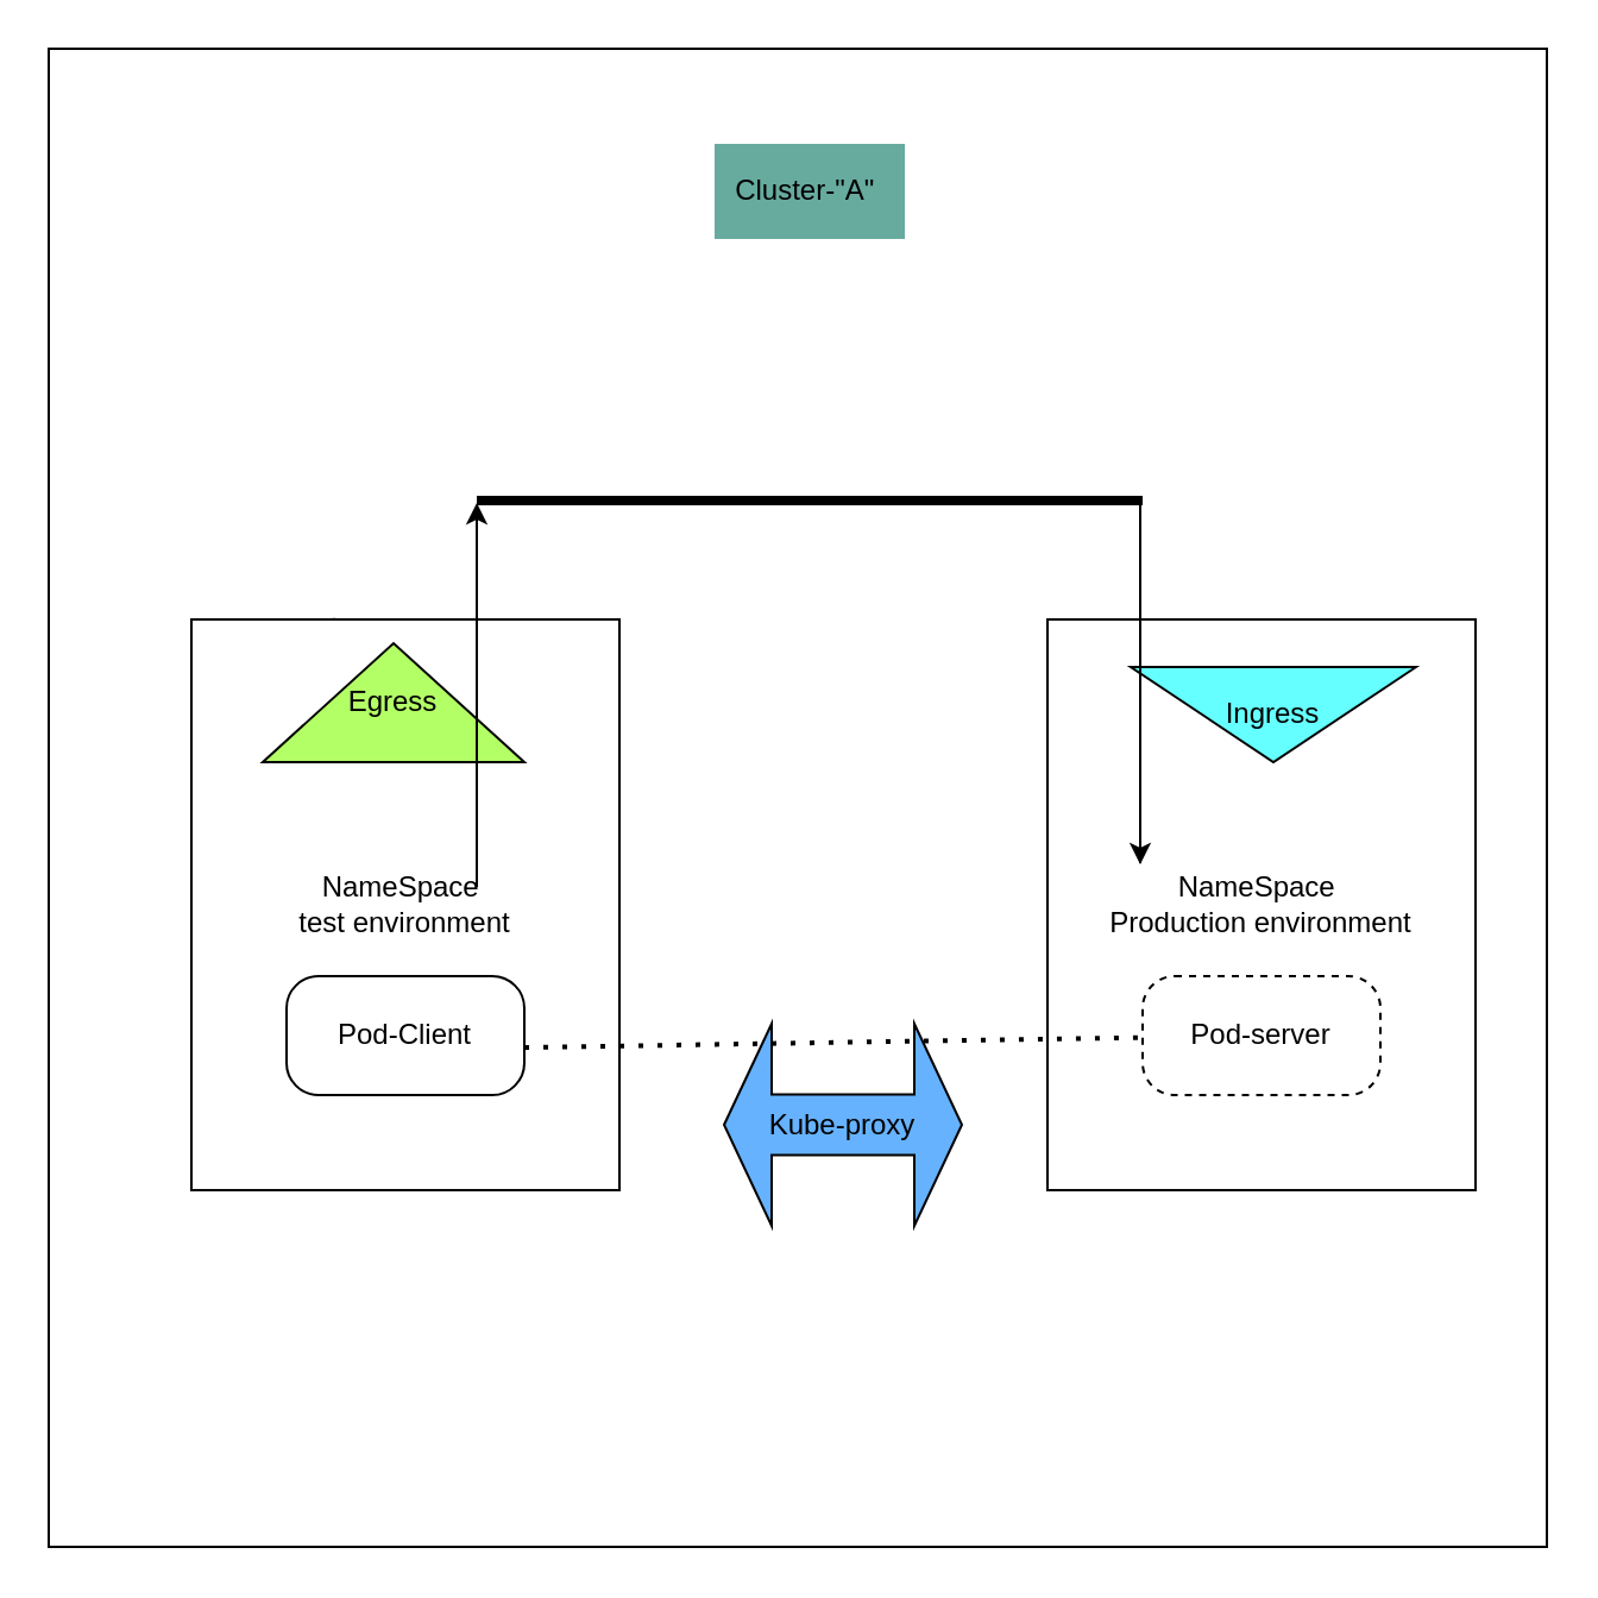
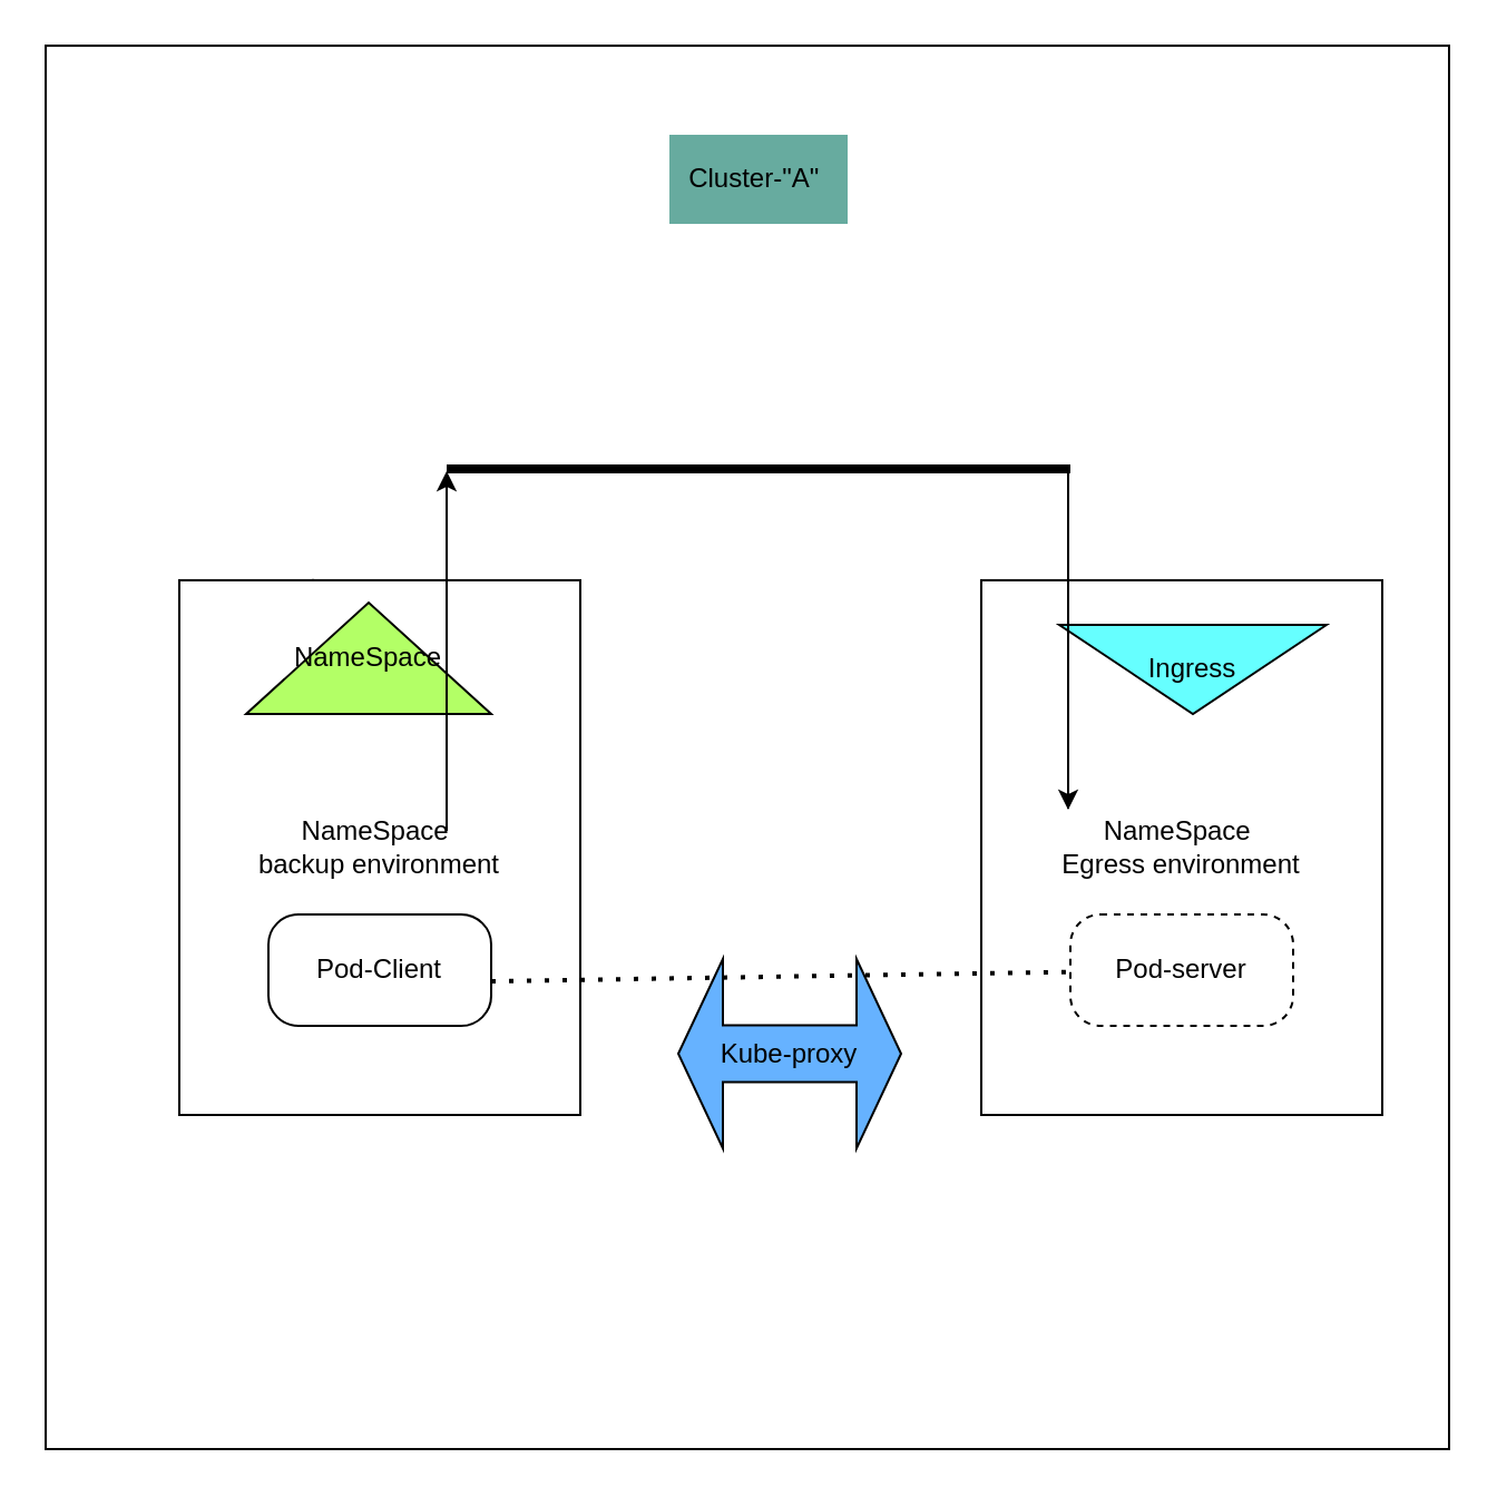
- <mxCell id="11" value="Egress" style="triangle;whiteSpace=wrap;html=1;direction=north;fillColor=#B3FF66;" vertex="1" parent="1"><mxGeometry x="110" y="270" width="110" height="50" as="geometry" /></mxCell>
+ <mxCell id="11" value="NameSpace" style="triangle;whiteSpace=wrap;html=1;direction=north;fillColor=#B3FF66;" vertex="1" parent="1"><mxGeometry x="110" y="270" width="110" height="50" as="geometry" /></mxCell>
- <mxCell id="5" value="NameSpace&amp;nbsp;&lt;br&gt;test environment" style="rounded=0;whiteSpace=wrap;html=1;" vertex="1" parent="1"><mxGeometry x="80" y="260" width="180" height="240" as="geometry" /></mxCell>
+ <mxCell id="5" value="NameSpace&amp;nbsp;&lt;br&gt;backup environment" style="rounded=0;whiteSpace=wrap;html=1;" vertex="1" parent="1"><mxGeometry x="80" y="260" width="180" height="240" as="geometry" /></mxCell>
- <mxCell id="7" value="NameSpace&amp;nbsp;&lt;br&gt;Production environment" style="rounded=0;whiteSpace=wrap;html=1;" vertex="1" parent="1"><mxGeometry x="440" y="260" width="180" height="240" as="geometry" /></mxCell>
+ <mxCell id="7" value="NameSpace&amp;nbsp;&lt;br&gt;Egress environment" style="rounded=0;whiteSpace=wrap;html=1;" vertex="1" parent="1"><mxGeometry x="440" y="260" width="180" height="240" as="geometry" /></mxCell>
